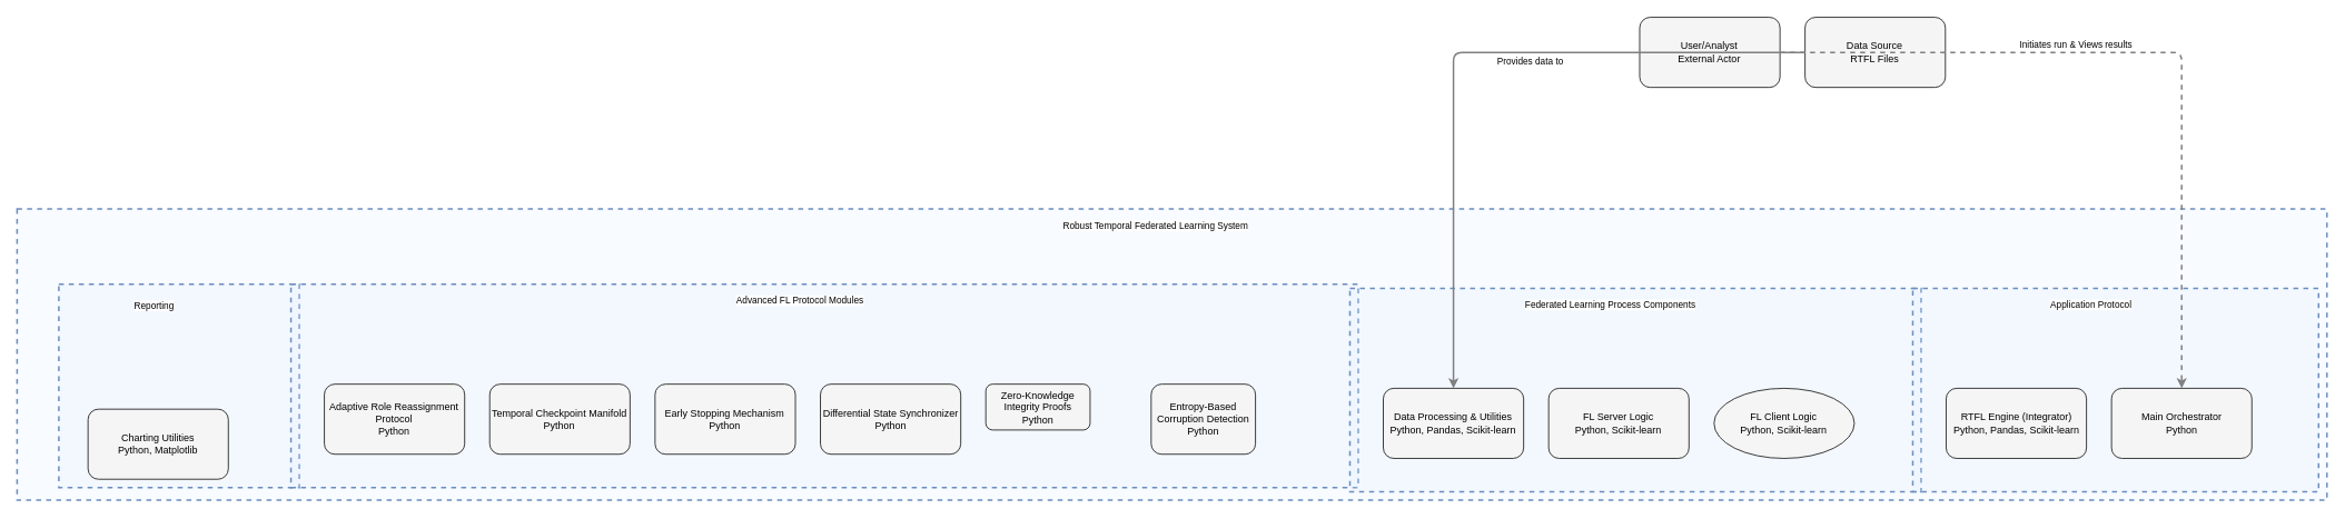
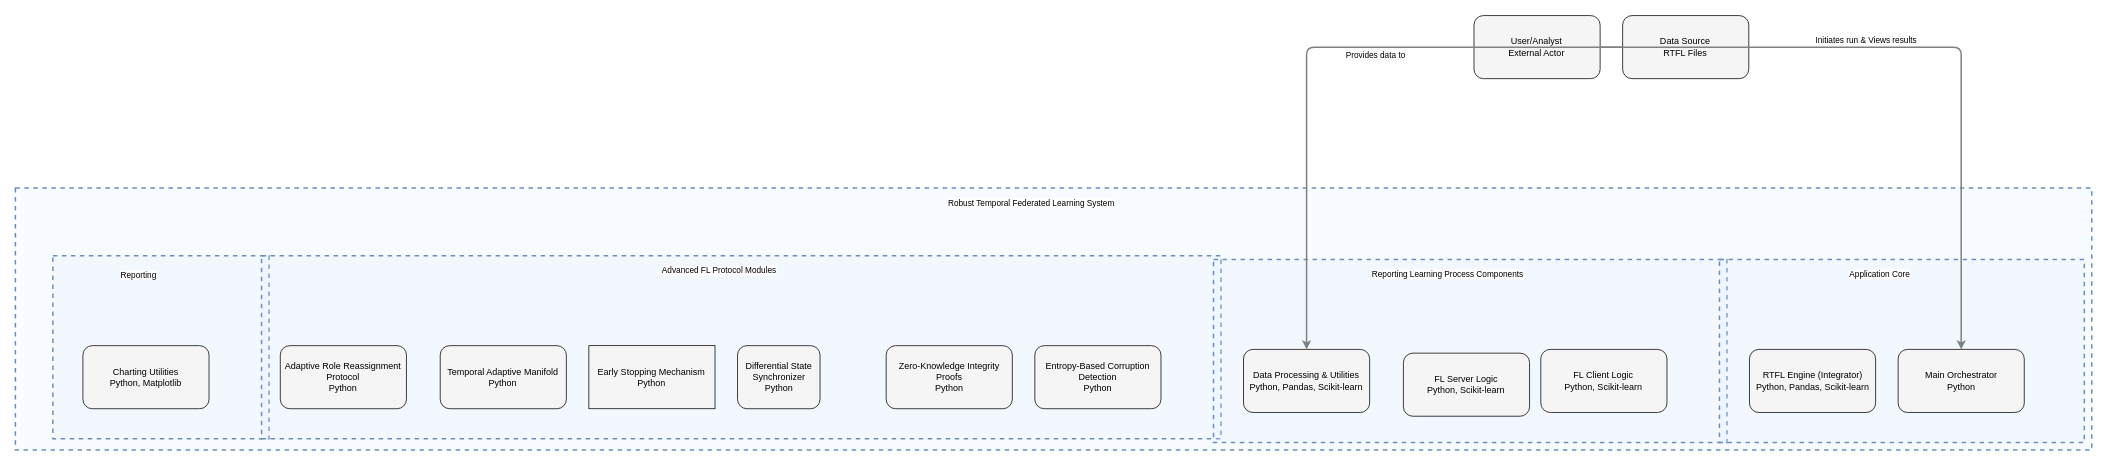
- <mxCell id="28" style="edgeStyle=orthogonalEdgeStyle;rounded=1;orthogonalLoop=1;jettySize=auto;html=1;strokeColor=#808080;strokeWidth=2;jumpStyle=arc;jumpSize=10;spacing=15;labelBackgroundColor=white;labelBorderColor=none;dashed=1;" edge="1" parent="1" source="12" target="14"><mxGeometry relative="1" as="geometry" /></mxCell>
+ <mxCell id="28" style="edgeStyle=orthogonalEdgeStyle;rounded=1;orthogonalLoop=1;jettySize=auto;html=1;strokeColor=#808080;strokeWidth=2;jumpStyle=arc;jumpSize=10;spacing=15;labelBackgroundColor=white;labelBorderColor=none" edge="1" parent="1" source="12" target="14"><mxGeometry relative="1" as="geometry" /></mxCell>
- <mxCell id="11" value="Robust Temporal Federated Learning System" style="edgeLabel;html=1;align=center;verticalAlign=middle;resizable=0;labelBackgroundColor=white;spacing=5" vertex="1" parent="1"><mxGeometry x="38" y="258" width="2691.894" height="24" as="geometry" /></mxCell>
+ <mxCell id="11" value="Robust Temporal Federated Learning System" style="edgeLabel;html=1;align=center;verticalAlign=middle;resizable=0;labelBackgroundColor=white;spacing=5" vertex="1" parent="1"><mxGeometry x="28" y="258" width="2691.894" height="24" as="geometry" /></mxCell>
- <mxCell id="7" value="Federated Learning Process Components" style="edgeLabel;html=1;align=center;verticalAlign=middle;resizable=0;labelBackgroundColor=white;spacing=5" vertex="1" parent="10"><mxGeometry x="1605.105" y="103" width="608.473" height="24" as="geometry" /></mxCell>
+ <mxCell id="7" value="Reporting Learning Process Components" style="edgeLabel;html=1;align=center;verticalAlign=middle;resizable=0;labelBackgroundColor=white;spacing=5" vertex="1" parent="10"><mxGeometry x="1605.105" y="103" width="608.473" height="24" as="geometry" /></mxCell>
- <mxCell id="9" value="Application Protocol" style="edgeLabel;html=1;align=center;verticalAlign=middle;resizable=0;labelBackgroundColor=white;spacing=5" vertex="1" parent="10"><mxGeometry x="2279.578" y="103" width="410.316" height="24" as="geometry" /></mxCell>
+ <mxCell id="9" value="Application Core" style="edgeLabel;html=1;align=center;verticalAlign=middle;resizable=0;labelBackgroundColor=white;spacing=5" vertex="1" parent="10"><mxGeometry x="2279.578" y="103" width="410.316" height="24" as="geometry" /></mxCell>
- <mxCell id="22" value="Zero-Knowledge Integrity Proofs&lt;br&gt;Python" style="rounded=1;whiteSpace=wrap;html=1;fillColor=#f5f5f5" vertex="1" parent="4"><mxGeometry x="832.631" y="120" width="125" height="55" as="geometry" /></mxCell>
+ <mxCell id="22" value="Zero-Knowledge Integrity Proofs&lt;br&gt;Python" style="rounded=1;whiteSpace=wrap;html=1;fillColor=#f5f5f5" vertex="1" parent="4"><mxGeometry x="832.631" y="120" width="168.158" height="84.079" as="geometry" /></mxCell>
- <mxCell id="21" value="Adaptive Role Reassignment Protocol&lt;br&gt;Python" style="rounded=1;whiteSpace=wrap;html=1;fillColor=#f5f5f5" vertex="1" parent="4"><mxGeometry x="40" y="120" width="168.158" height="84.079" as="geometry" /></mxCell>
+ <mxCell id="21" value="Adaptive Role Reassignment Protocol&lt;br&gt;Python" style="rounded=1;whiteSpace=wrap;html=1;fillColor=#f5f5f5" vertex="1" parent="4"><mxGeometry x="25" y="120" width="168.158" height="84.079" as="geometry" /></mxCell>
- <mxCell id="19" value="Temporal Checkpoint Manifold&lt;br&gt;Python" style="rounded=1;whiteSpace=wrap;html=1;fillColor=#f5f5f5" vertex="1" parent="4"><mxGeometry x="238.158" y="120" width="168.158" height="84.079" as="geometry" /></mxCell>
+ <mxCell id="19" value="Temporal Adaptive Manifold&lt;br&gt;Python" style="rounded=1;whiteSpace=wrap;html=1;fillColor=#f5f5f5" vertex="1" parent="4"><mxGeometry x="238.158" y="120" width="168.158" height="84.079" as="geometry" /></mxCell>
- <mxCell id="24" value="Early Stopping Mechanism&lt;br&gt;Python" style="rounded=1;whiteSpace=wrap;html=1;fillColor=#f5f5f5" vertex="1" parent="4"><mxGeometry x="436.316" y="120" width="168.158" height="84.079" as="geometry" /></mxCell>
+ <mxCell id="24" value="Early Stopping Mechanism&lt;br&gt;Python" style="whiteSpace=wrap;html=1;fillColor=#f5f5f5;rounded=0;" vertex="1" parent="4"><mxGeometry x="436.316" y="120" width="168.158" height="84.079" as="geometry" /></mxCell>
- <mxCell id="20" value="Differential State Synchronizer&lt;br&gt;Python" style="rounded=1;whiteSpace=wrap;html=1;fillColor=#f5f5f5" vertex="1" parent="4"><mxGeometry x="634.473" y="120" width="168.158" height="84.079" as="geometry" /></mxCell>
+ <mxCell id="20" value="Differential State Synchronizer&lt;br&gt;Python" style="rounded=1;whiteSpace=wrap;html=1;fillColor=#f5f5f5" vertex="1" parent="4"><mxGeometry x="634.473" y="120" width="110" height="84.079" as="geometry" /></mxCell>
- <mxCell id="23" value="Entropy-Based Corruption Detection&lt;br&gt;Python" style="rounded=1;whiteSpace=wrap;html=1;fillColor=#f5f5f5" vertex="1" parent="4"><mxGeometry x="1030.789" y="120" width="125" height="84.079" as="geometry" /></mxCell>
+ <mxCell id="23" value="Entropy-Based Corruption Detection&lt;br&gt;Python" style="rounded=1;whiteSpace=wrap;html=1;fillColor=#f5f5f5" vertex="1" parent="4"><mxGeometry x="1030.789" y="120" width="168.158" height="84.079" as="geometry" /></mxCell>
- <mxCell id="16" value="FL Server Logic&lt;br&gt;Python, Scikit-learn" style="rounded=1;whiteSpace=wrap;html=1;fillColor=#f5f5f5" vertex="1" parent="6"><mxGeometry x="238.158" y="120" width="168.158" height="84.079" as="geometry" /></mxCell>
+ <mxCell id="16" value="FL Server Logic&lt;br&gt;Python, Scikit-learn" style="rounded=1;whiteSpace=wrap;html=1;fillColor=#f5f5f5" vertex="1" parent="6"><mxGeometry x="253.158" y="125" width="168.158" height="84.079" as="geometry" /></mxCell>
- <mxCell id="17" value="FL Client Logic&lt;br&gt;Python, Scikit-learn" style="ellipse;whiteSpace=wrap;html=1;fillColor=#f5f5f5;" vertex="1" parent="6"><mxGeometry x="436.316" y="120" width="168.158" height="84.079" as="geometry" /></mxCell>
+ <mxCell id="17" value="FL Client Logic&lt;br&gt;Python, Scikit-learn" style="rounded=1;whiteSpace=wrap;html=1;fillColor=#f5f5f5" vertex="1" parent="6"><mxGeometry x="436.316" y="120" width="168.158" height="84.079" as="geometry" /></mxCell>
- <mxCell id="25" value="Charting Utilities&lt;br&gt;Python, Matplotlib" style="rounded=1;whiteSpace=wrap;html=1;fillColor=#f5f5f5" vertex="1" parent="2"><mxGeometry x="35" y="150" width="168.158" height="84.079" as="geometry" /></mxCell>
+ <mxCell id="25" value="Charting Utilities&lt;br&gt;Python, Matplotlib" style="rounded=1;whiteSpace=wrap;html=1;fillColor=#f5f5f5" vertex="1" parent="2"><mxGeometry x="40" y="120" width="168.158" height="84.079" as="geometry" /></mxCell>
